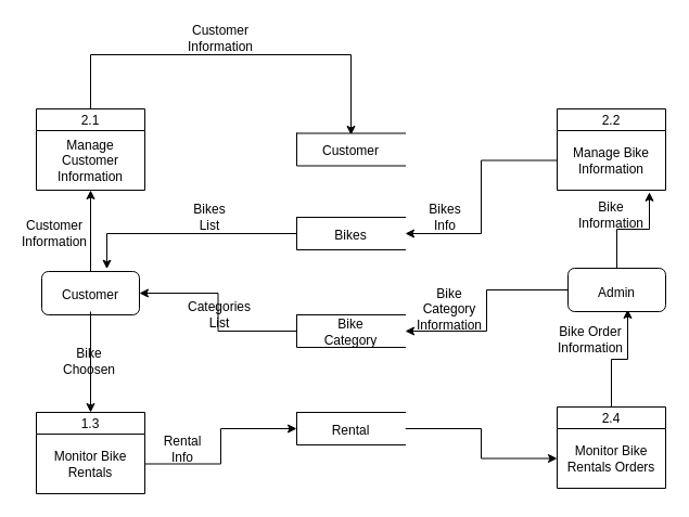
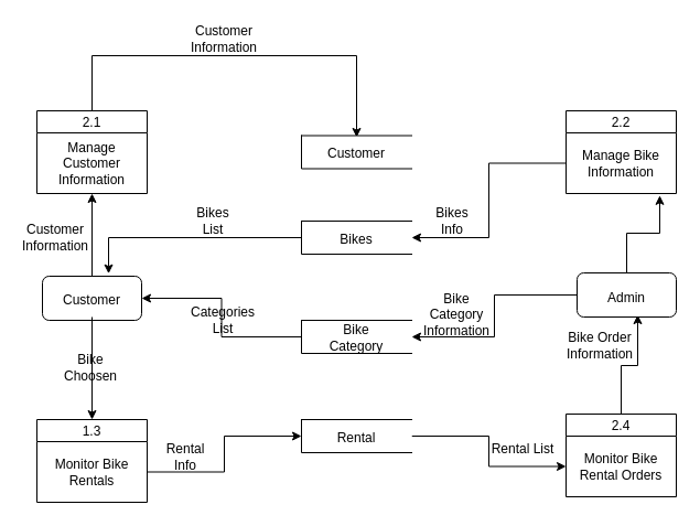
- <mxCell id="37" value="Bike Information" style="text;html=1;strokeColor=none;fillColor=none;align=center;verticalAlign=middle;whiteSpace=wrap;rounded=0;" vertex="1" parent="1"><mxGeometry x="533" y="182.5" width="60" height="30" as="geometry" /></mxCell>
+ <mxCell id="42" value="Rental List" style="text;html=1;strokeColor=none;fillColor=none;align=center;verticalAlign=middle;whiteSpace=wrap;rounded=0;" vertex="1" parent="1"><mxGeometry x="444" y="392" width="60" height="30" as="geometry" /></mxCell>
- <mxCell id="22" value="Monitor Bike Rentals Orders" style="text;html=1;strokeColor=none;fillColor=none;align=center;verticalAlign=middle;whiteSpace=wrap;rounded=0;" vertex="1" parent="21"><mxGeometry y="20" width="100" height="55" as="geometry" /></mxCell>
+ <mxCell id="22" value="Monitor Bike Rental Orders" style="text;html=1;strokeColor=none;fillColor=none;align=center;verticalAlign=middle;whiteSpace=wrap;rounded=0;" vertex="1" parent="21"><mxGeometry y="20" width="100" height="55" as="geometry" /></mxCell>
